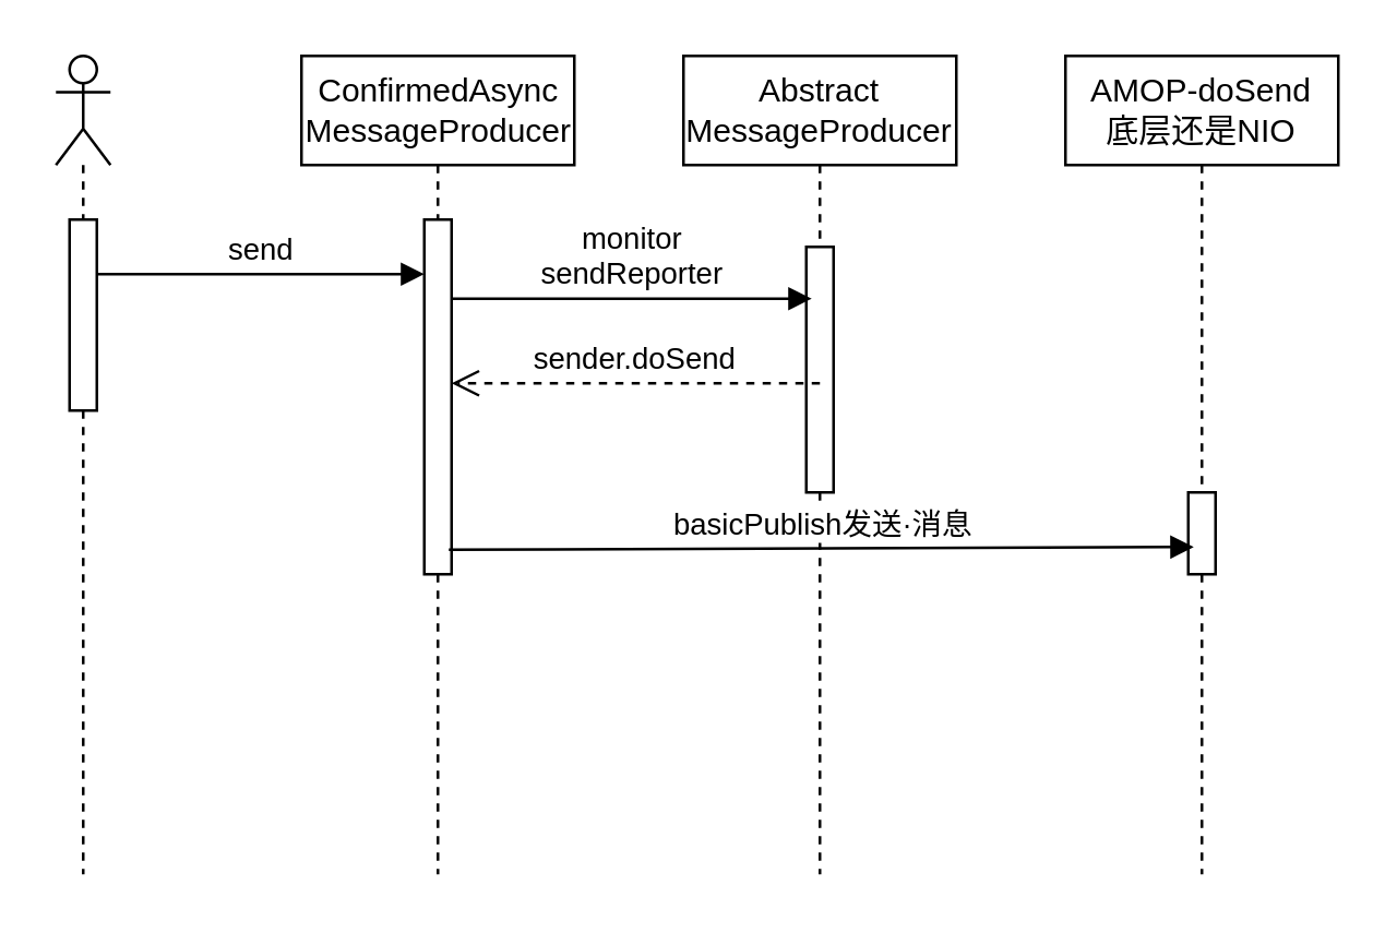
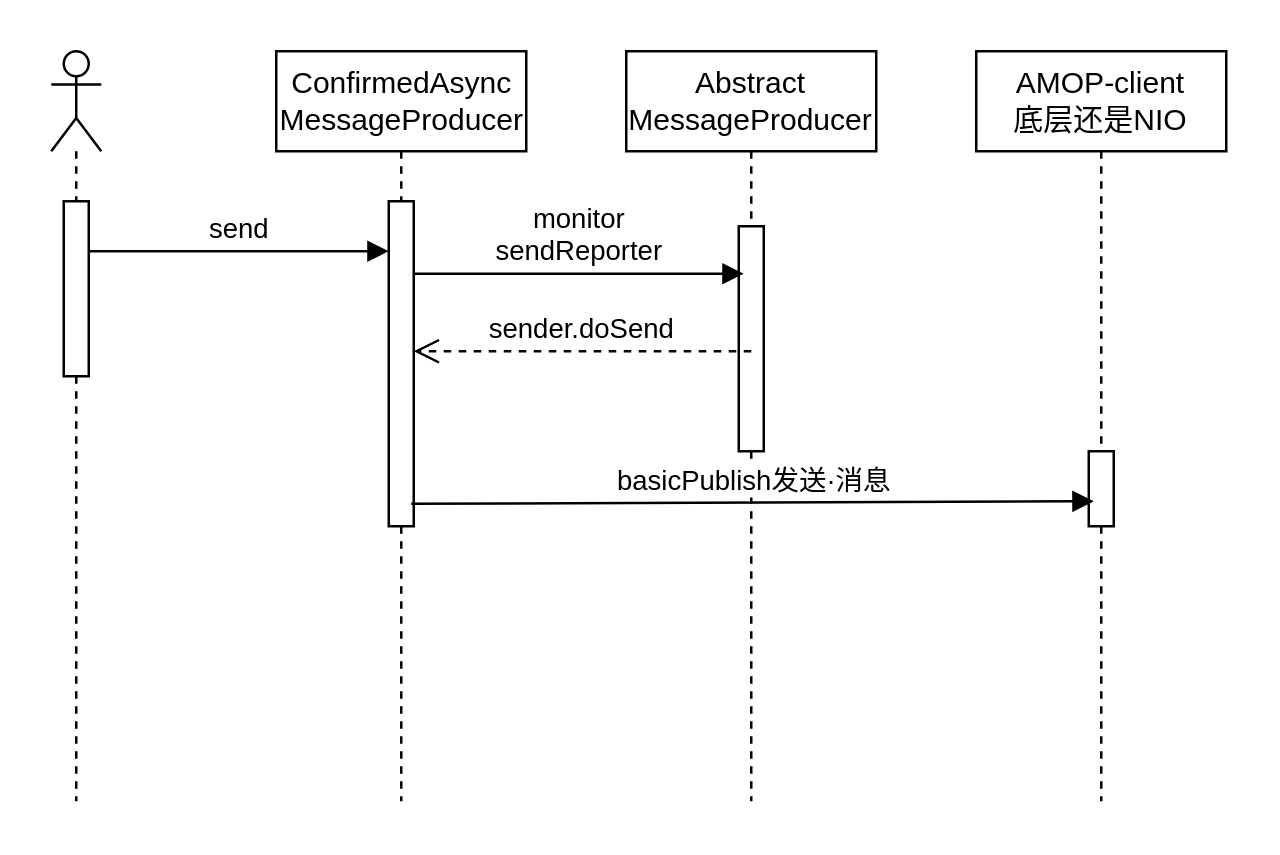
- <mxCell id="8" value="AMOP-doSend&lt;br&gt;底层还是NIO" style="shape=umlLifeline;perimeter=lifelinePerimeter;whiteSpace=wrap;html=1;container=1;collapsible=0;recursiveResize=0;outlineConnect=0;" vertex="1" parent="1"><mxGeometry x="390" y="20" width="100" height="300" as="geometry" /></mxCell>
+ <mxCell id="8" value="AMOP-client&lt;br&gt;底层还是NIO" style="shape=umlLifeline;perimeter=lifelinePerimeter;whiteSpace=wrap;html=1;container=1;collapsible=0;recursiveResize=0;outlineConnect=0;" vertex="1" parent="1"><mxGeometry x="390" y="20" width="100" height="300" as="geometry" /></mxCell>
